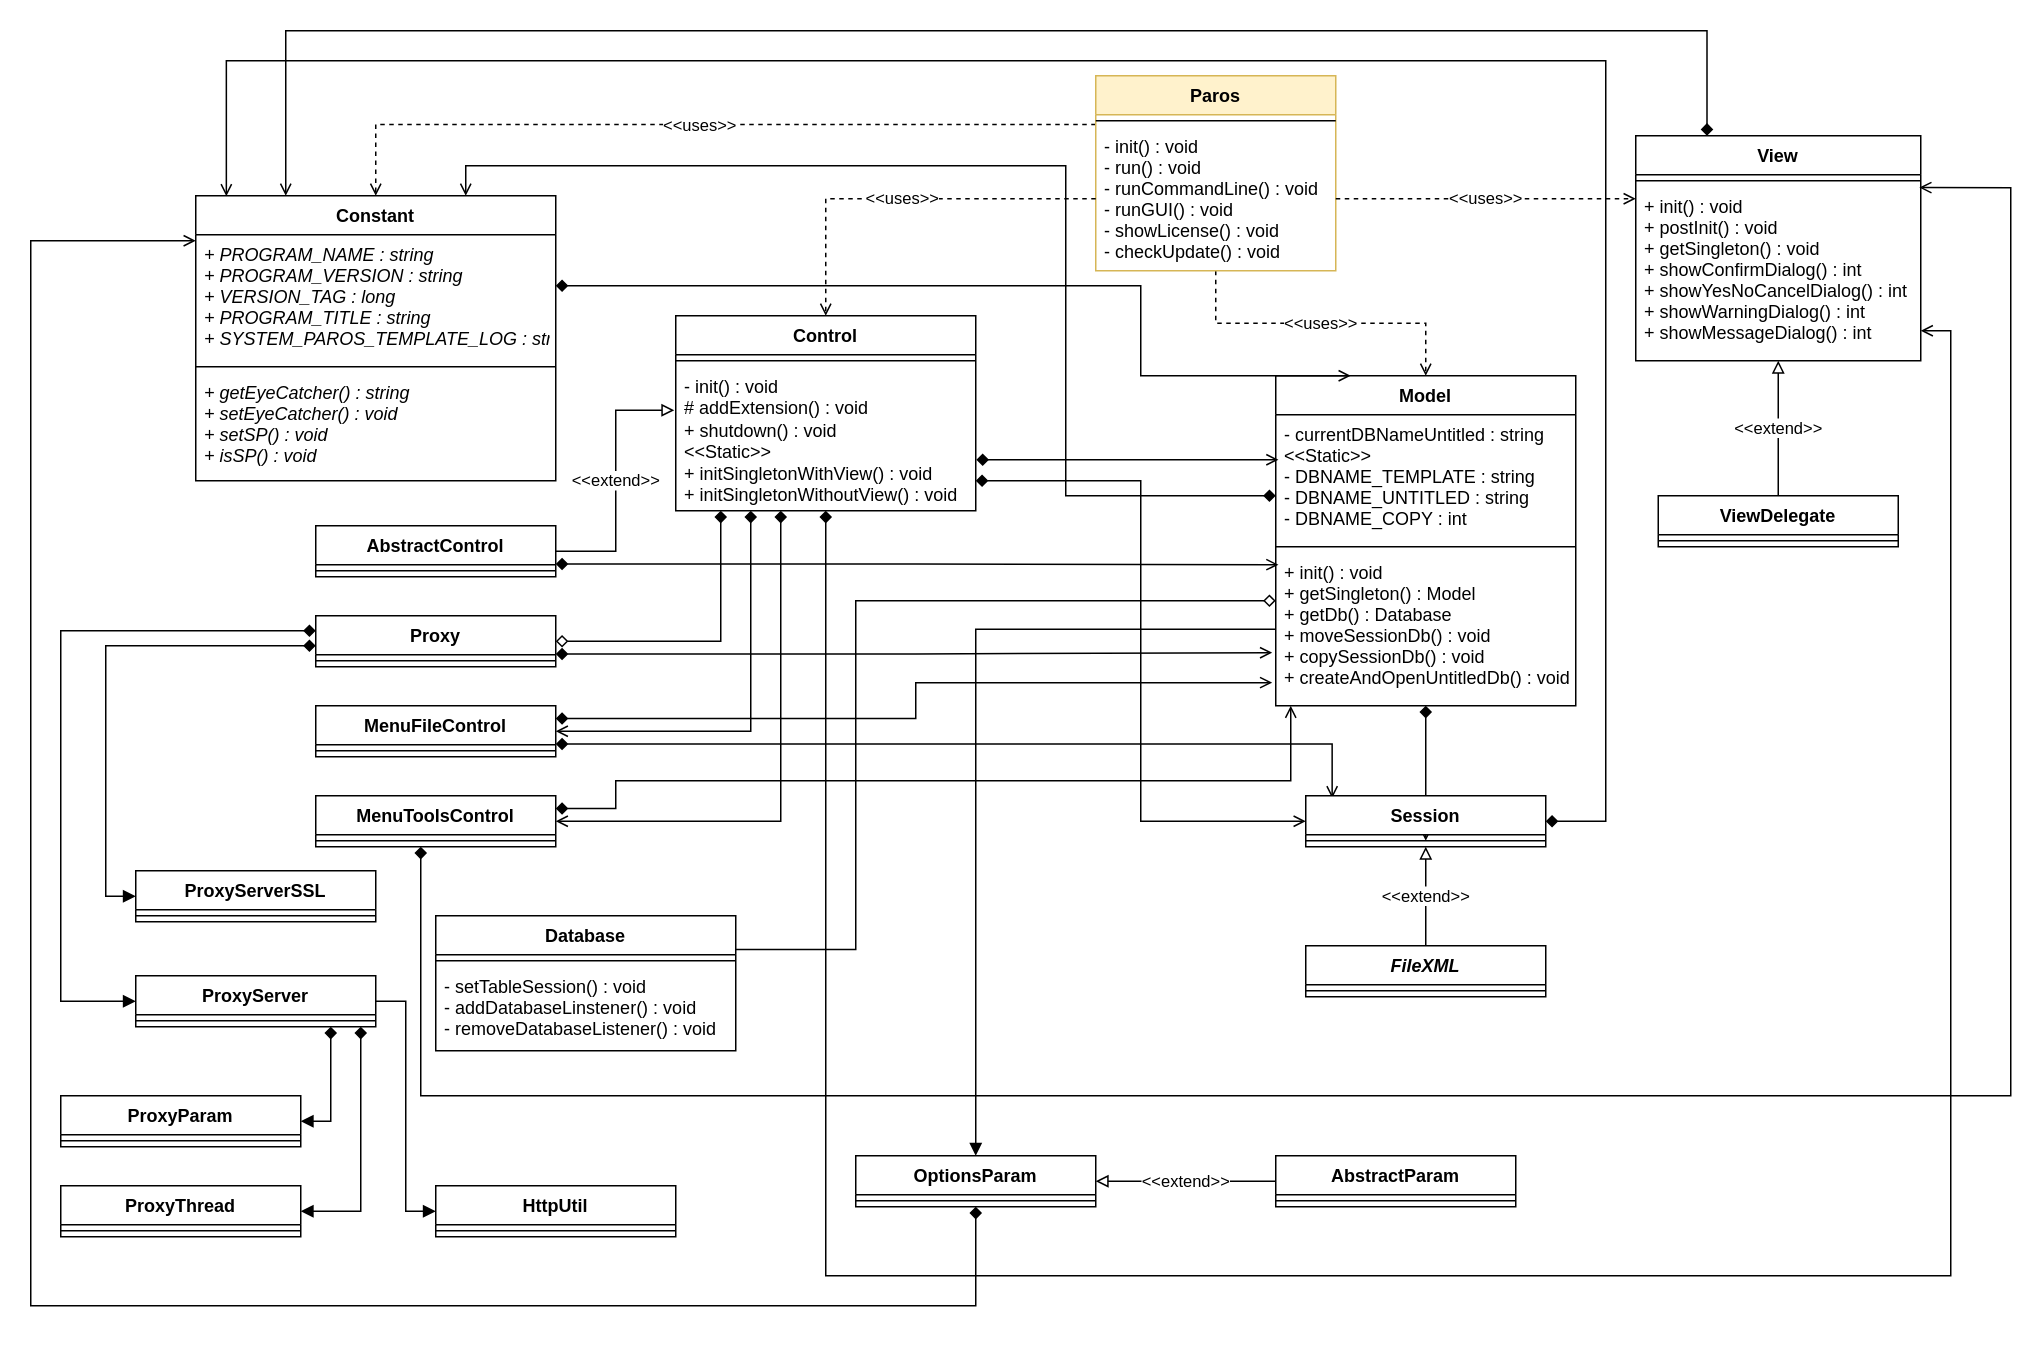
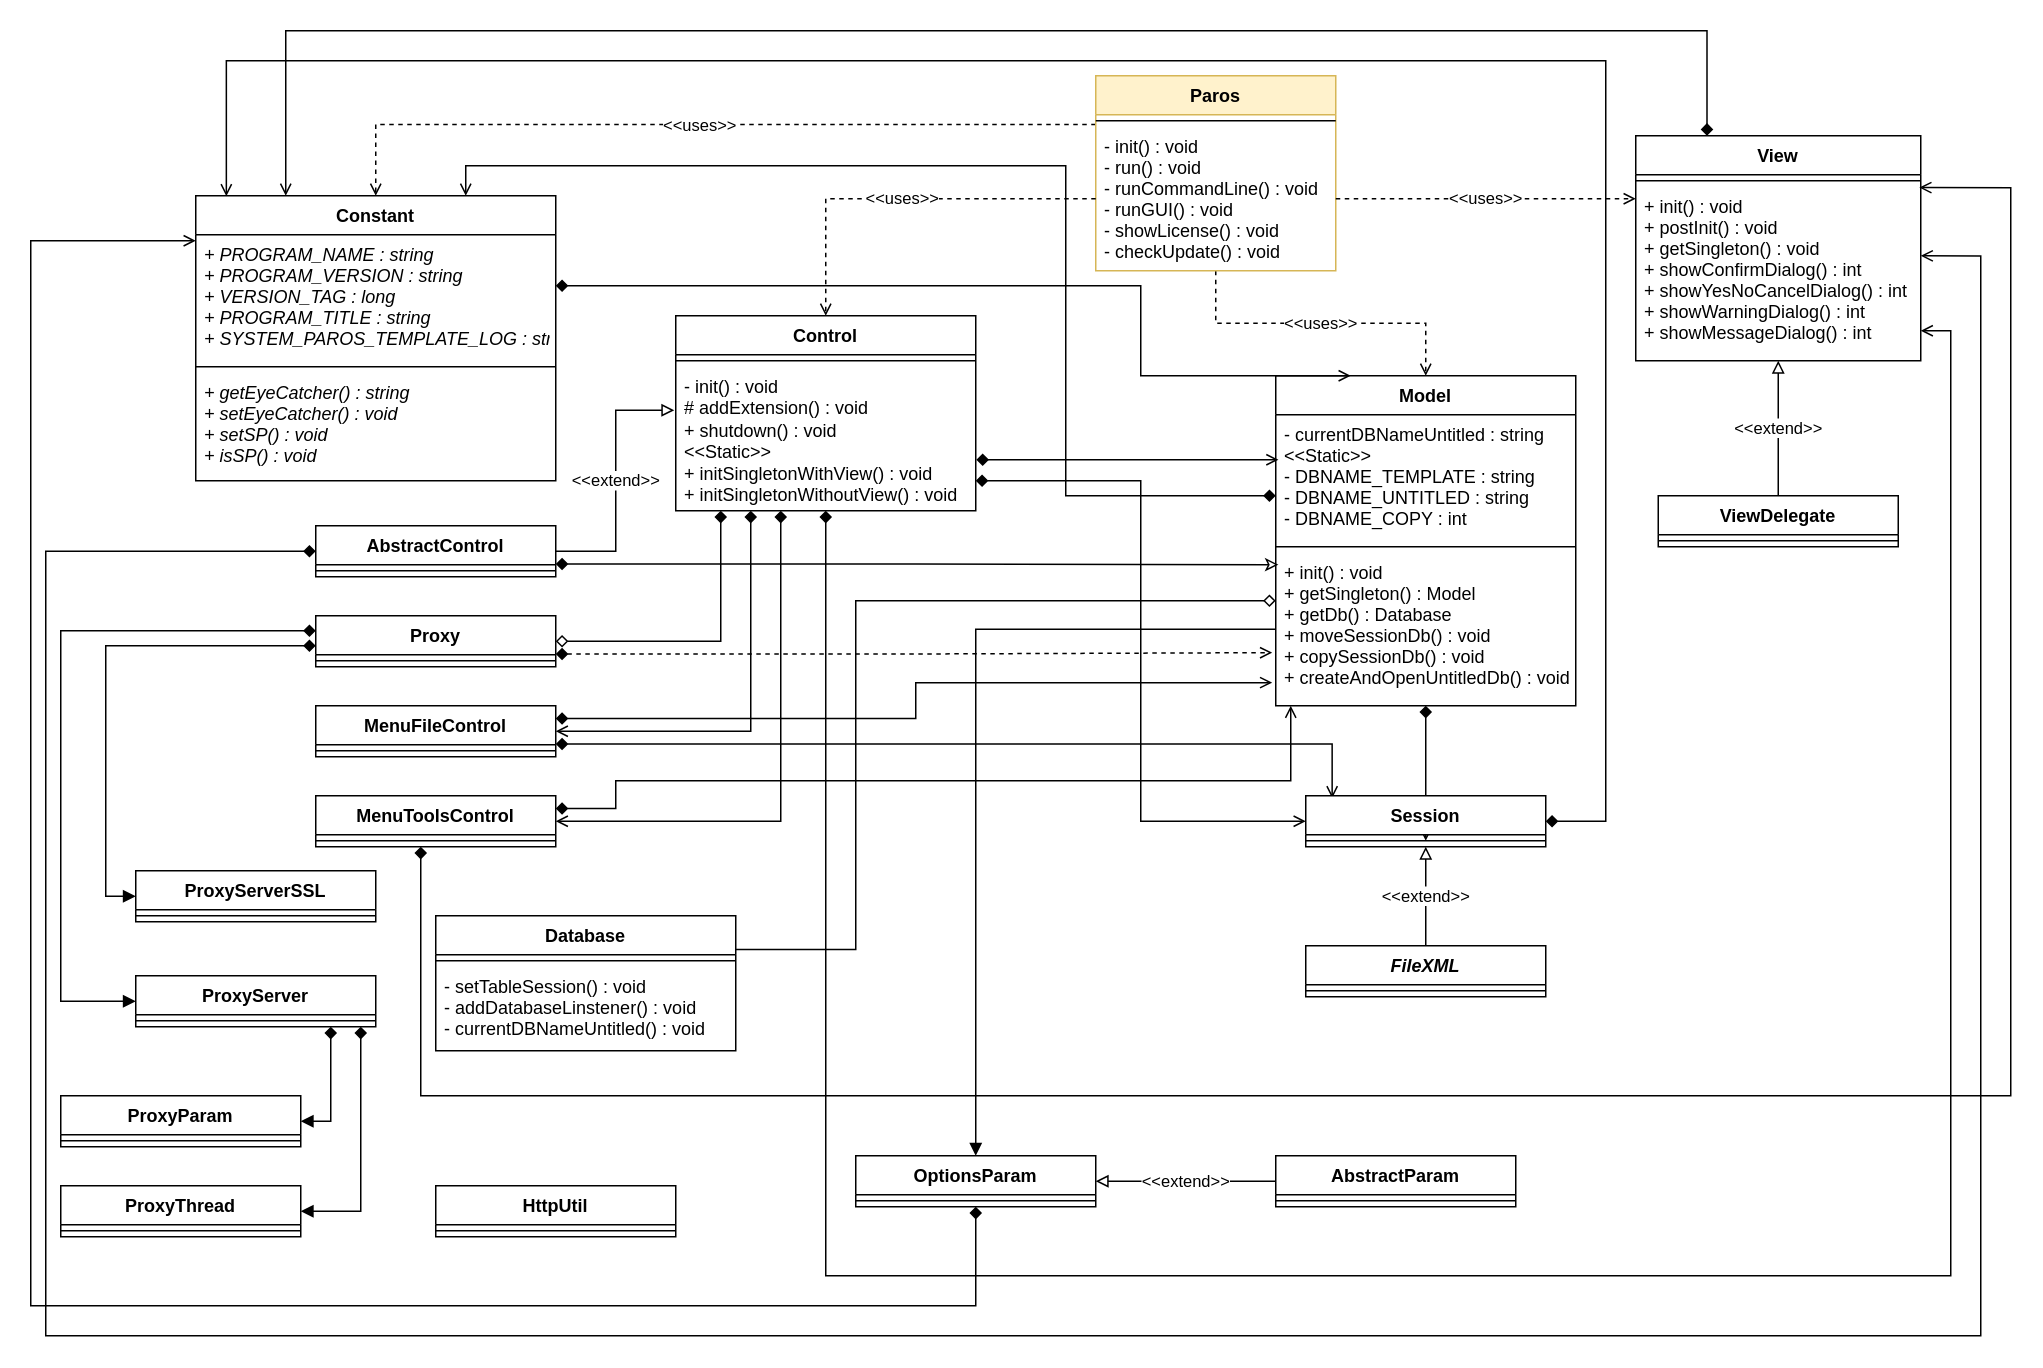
- <mxCell id="18" style="edgeStyle=orthogonalEdgeStyle;rounded=0;orthogonalLoop=1;jettySize=auto;html=1;exitX=1;exitY=0.75;exitDx=0;exitDy=0;entryX=0.009;entryY=0.078;entryDx=0;entryDy=0;entryPerimeter=0;startArrow=diamond;startFill=1;endArrow=open;endFill=0;" edge="1" parent="1" source="20" target="41"><mxGeometry relative="1" as="geometry" /></mxCell>
+ <mxCell id="18" style="edgeStyle=orthogonalEdgeStyle;rounded=0;orthogonalLoop=1;jettySize=auto;html=1;exitX=1;exitY=0.75;exitDx=0;exitDy=0;entryX=0.009;entryY=0.078;entryDx=0;entryDy=0;entryPerimeter=0;startArrow=diamond;startFill=1;endArrow=classic;endFill=0;" edge="1" parent="1" source="20" target="41"><mxGeometry relative="1" as="geometry" /></mxCell>
- <mxCell id="25" style="edgeStyle=orthogonalEdgeStyle;rounded=0;orthogonalLoop=1;jettySize=auto;html=1;exitX=1;exitY=0.75;exitDx=0;exitDy=0;entryX=-0.012;entryY=0.653;entryDx=0;entryDy=0;entryPerimeter=0;startArrow=diamond;startFill=1;endArrow=open;endFill=0;" edge="1" parent="1" source="26" target="41"><mxGeometry relative="1" as="geometry" /></mxCell>
+ <mxCell id="25" style="edgeStyle=orthogonalEdgeStyle;rounded=0;orthogonalLoop=1;jettySize=auto;html=1;exitX=1;exitY=0.75;exitDx=0;exitDy=0;entryX=-0.012;entryY=0.653;entryDx=0;entryDy=0;entryPerimeter=0;startArrow=diamond;startFill=1;endArrow=open;endFill=0;dashed=1;" edge="1" parent="1" source="26" target="41"><mxGeometry relative="1" as="geometry" /></mxCell>
- <mxCell id="44" value="- setTableSession() : void&#10;- addDatabaseLinstener() : void&#10;- removeDatabaseListener() : void" style="text;strokeColor=none;fillColor=none;align=left;verticalAlign=top;spacingLeft=4;spacingRight=4;overflow=hidden;rotatable=0;points=[[0,0.5],[1,0.5]];portConstraint=eastwest;" vertex="1" parent="42"><mxGeometry y="34" width="200" height="56" as="geometry" /></mxCell>
+ <mxCell id="44" value="- setTableSession() : void&#10;- addDatabaseLinstener() : void&#10;- currentDBNameUntitled() : void" style="text;strokeColor=none;fillColor=none;align=left;verticalAlign=top;spacingLeft=4;spacingRight=4;overflow=hidden;rotatable=0;points=[[0,0.5],[1,0.5]];portConstraint=eastwest;" vertex="1" parent="42"><mxGeometry y="34" width="200" height="56" as="geometry" /></mxCell>
- <mxCell id="62" style="edgeStyle=orthogonalEdgeStyle;rounded=0;orthogonalLoop=1;jettySize=auto;html=1;entryX=0;entryY=0.5;entryDx=0;entryDy=0;startArrow=none;startFill=0;endArrow=block;endFill=1;" edge="1" parent="1" source="63" target="69"><mxGeometry relative="1" as="geometry" /></mxCell>
+ <mxCell id="19" style="edgeStyle=orthogonalEdgeStyle;rounded=0;orthogonalLoop=1;jettySize=auto;html=1;entryX=1;entryY=0.397;entryDx=0;entryDy=0;entryPerimeter=0;startArrow=diamond;startFill=1;endArrow=open;endFill=0;" edge="1" parent="1" source="20" target="57"><mxGeometry relative="1" as="geometry"><Array as="points"><mxPoint x="30" y="367" /><mxPoint x="30" y="890" /><mxPoint x="1320" y="890" /><mxPoint x="1320" y="170" /></Array></mxGeometry></mxCell>
